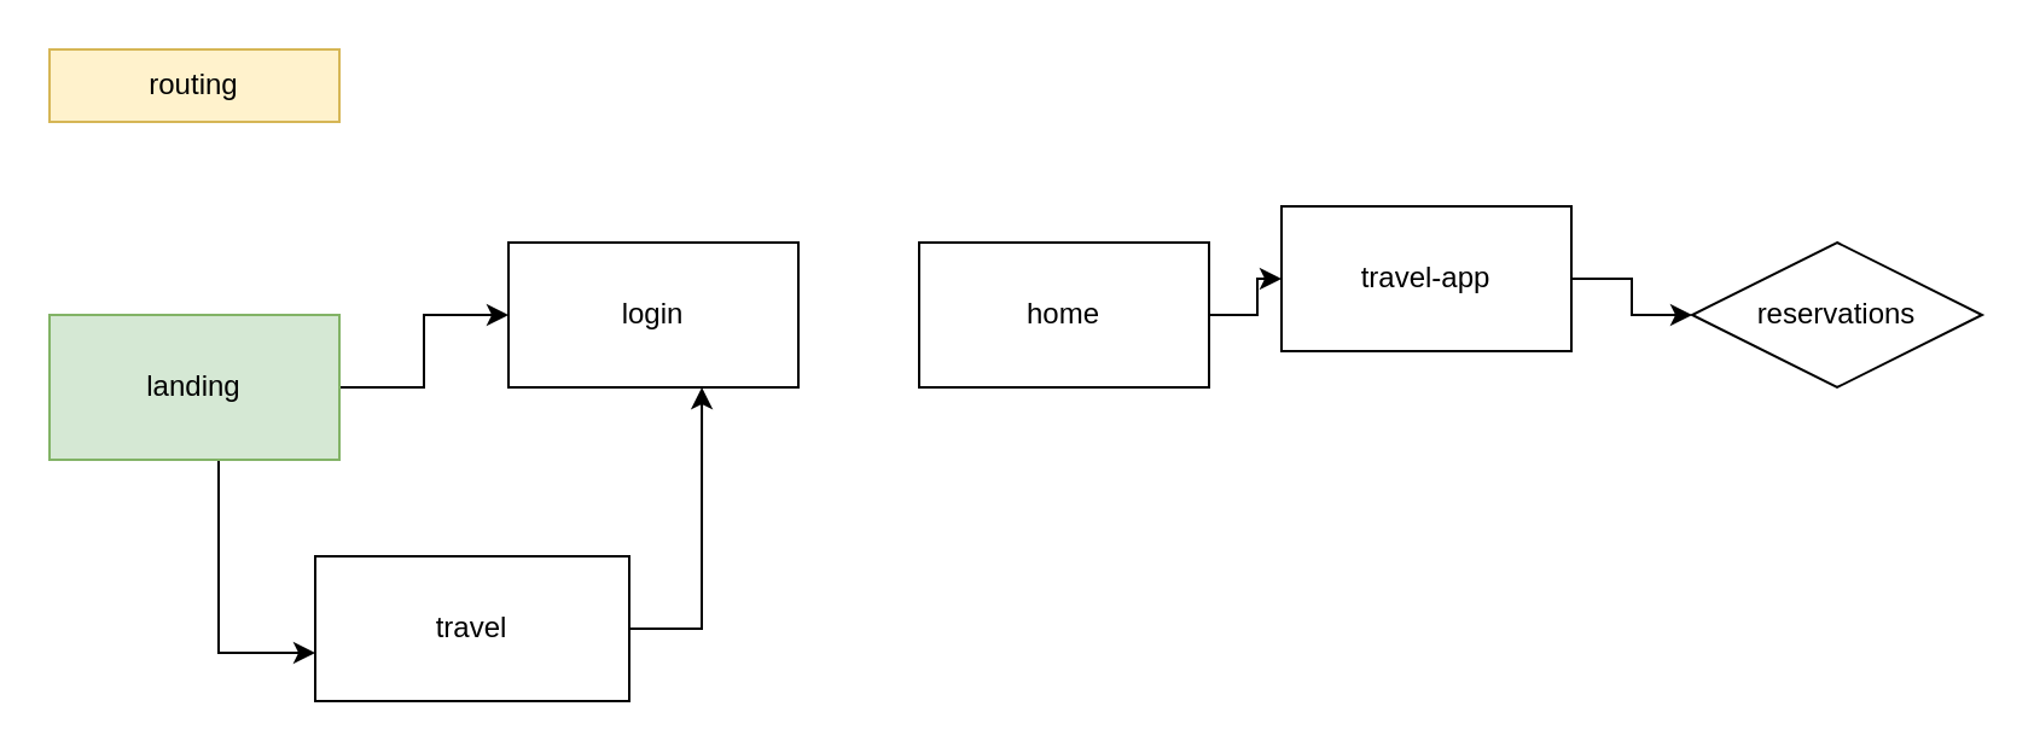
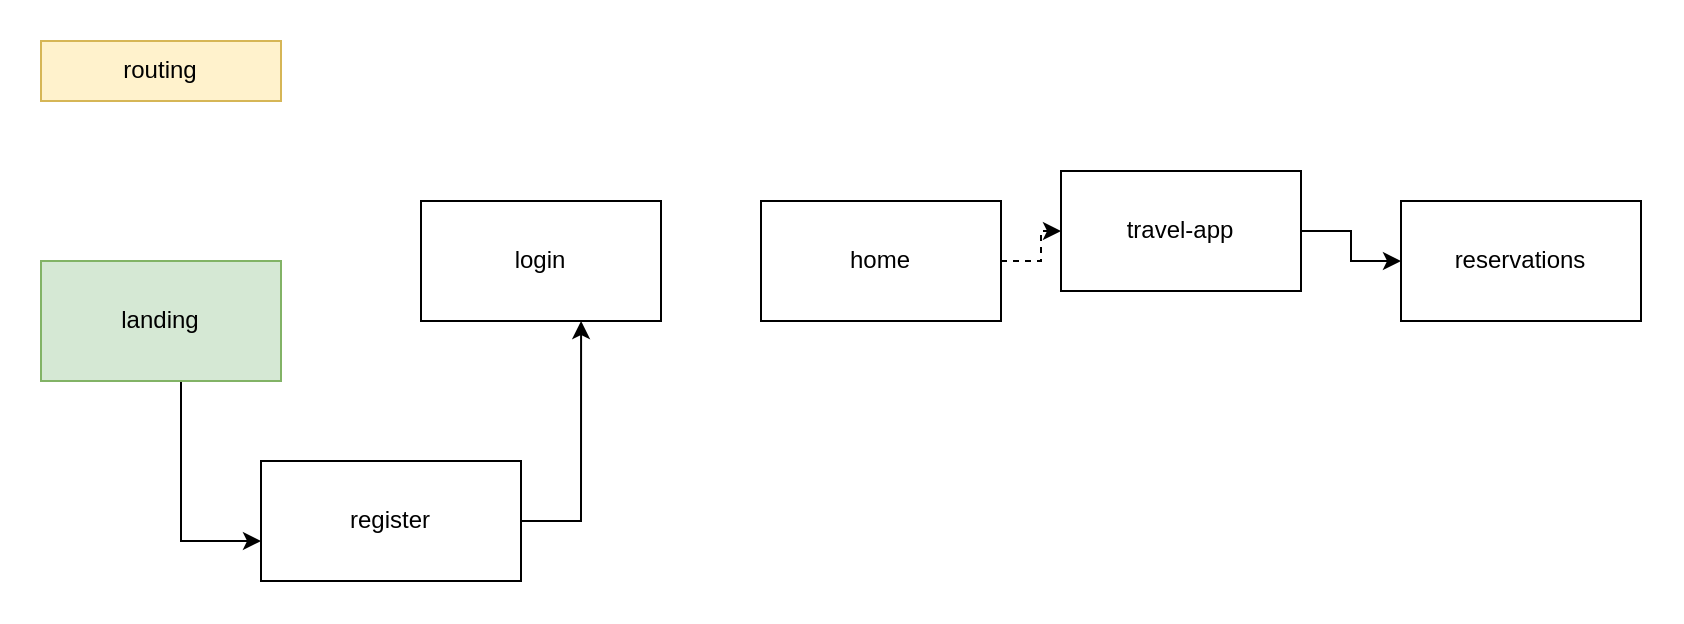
- <mxCell id="8" value="" style="edgeStyle=orthogonalEdgeStyle;rounded=0;orthogonalLoop=1;jettySize=auto;html=1;" edge="1" parent="1" source="9" target="12"><mxGeometry relative="1" as="geometry" /></mxCell>
+ <mxCell id="8" value="" style="edgeStyle=orthogonalEdgeStyle;rounded=0;orthogonalLoop=1;jettySize=auto;html=1;dashed=1;" edge="1" parent="1" source="9" target="12"><mxGeometry relative="1" as="geometry" /></mxCell>
- <mxCell id="13" value="reservations" style="rhombus;whiteSpace=wrap;html=1;" vertex="1" parent="1"><mxGeometry x="700" y="100" width="120" height="60" as="geometry" /></mxCell>
+ <mxCell id="13" value="reservations" style="rounded=0;whiteSpace=wrap;html=1;" vertex="1" parent="1"><mxGeometry x="700" y="100" width="120" height="60" as="geometry" /></mxCell>
- <mxCell id="2" style="edgeStyle=orthogonalEdgeStyle;rounded=0;orthogonalLoop=1;jettySize=auto;html=1;entryX=0;entryY=0.5;entryDx=0;entryDy=0;" parent="1" source="4" target="5" edge="1"><mxGeometry relative="1" as="geometry" /></mxCell>
- <mxCell id="7" value="travel" style="rounded=0;whiteSpace=wrap;html=1;" parent="1" vertex="1"><mxGeometry x="130" y="230" width="130" height="60" as="geometry" /></mxCell>
+ <mxCell id="7" value="register" style="rounded=0;whiteSpace=wrap;html=1;" parent="1" vertex="1"><mxGeometry x="130" y="230" width="130" height="60" as="geometry" /></mxCell>
